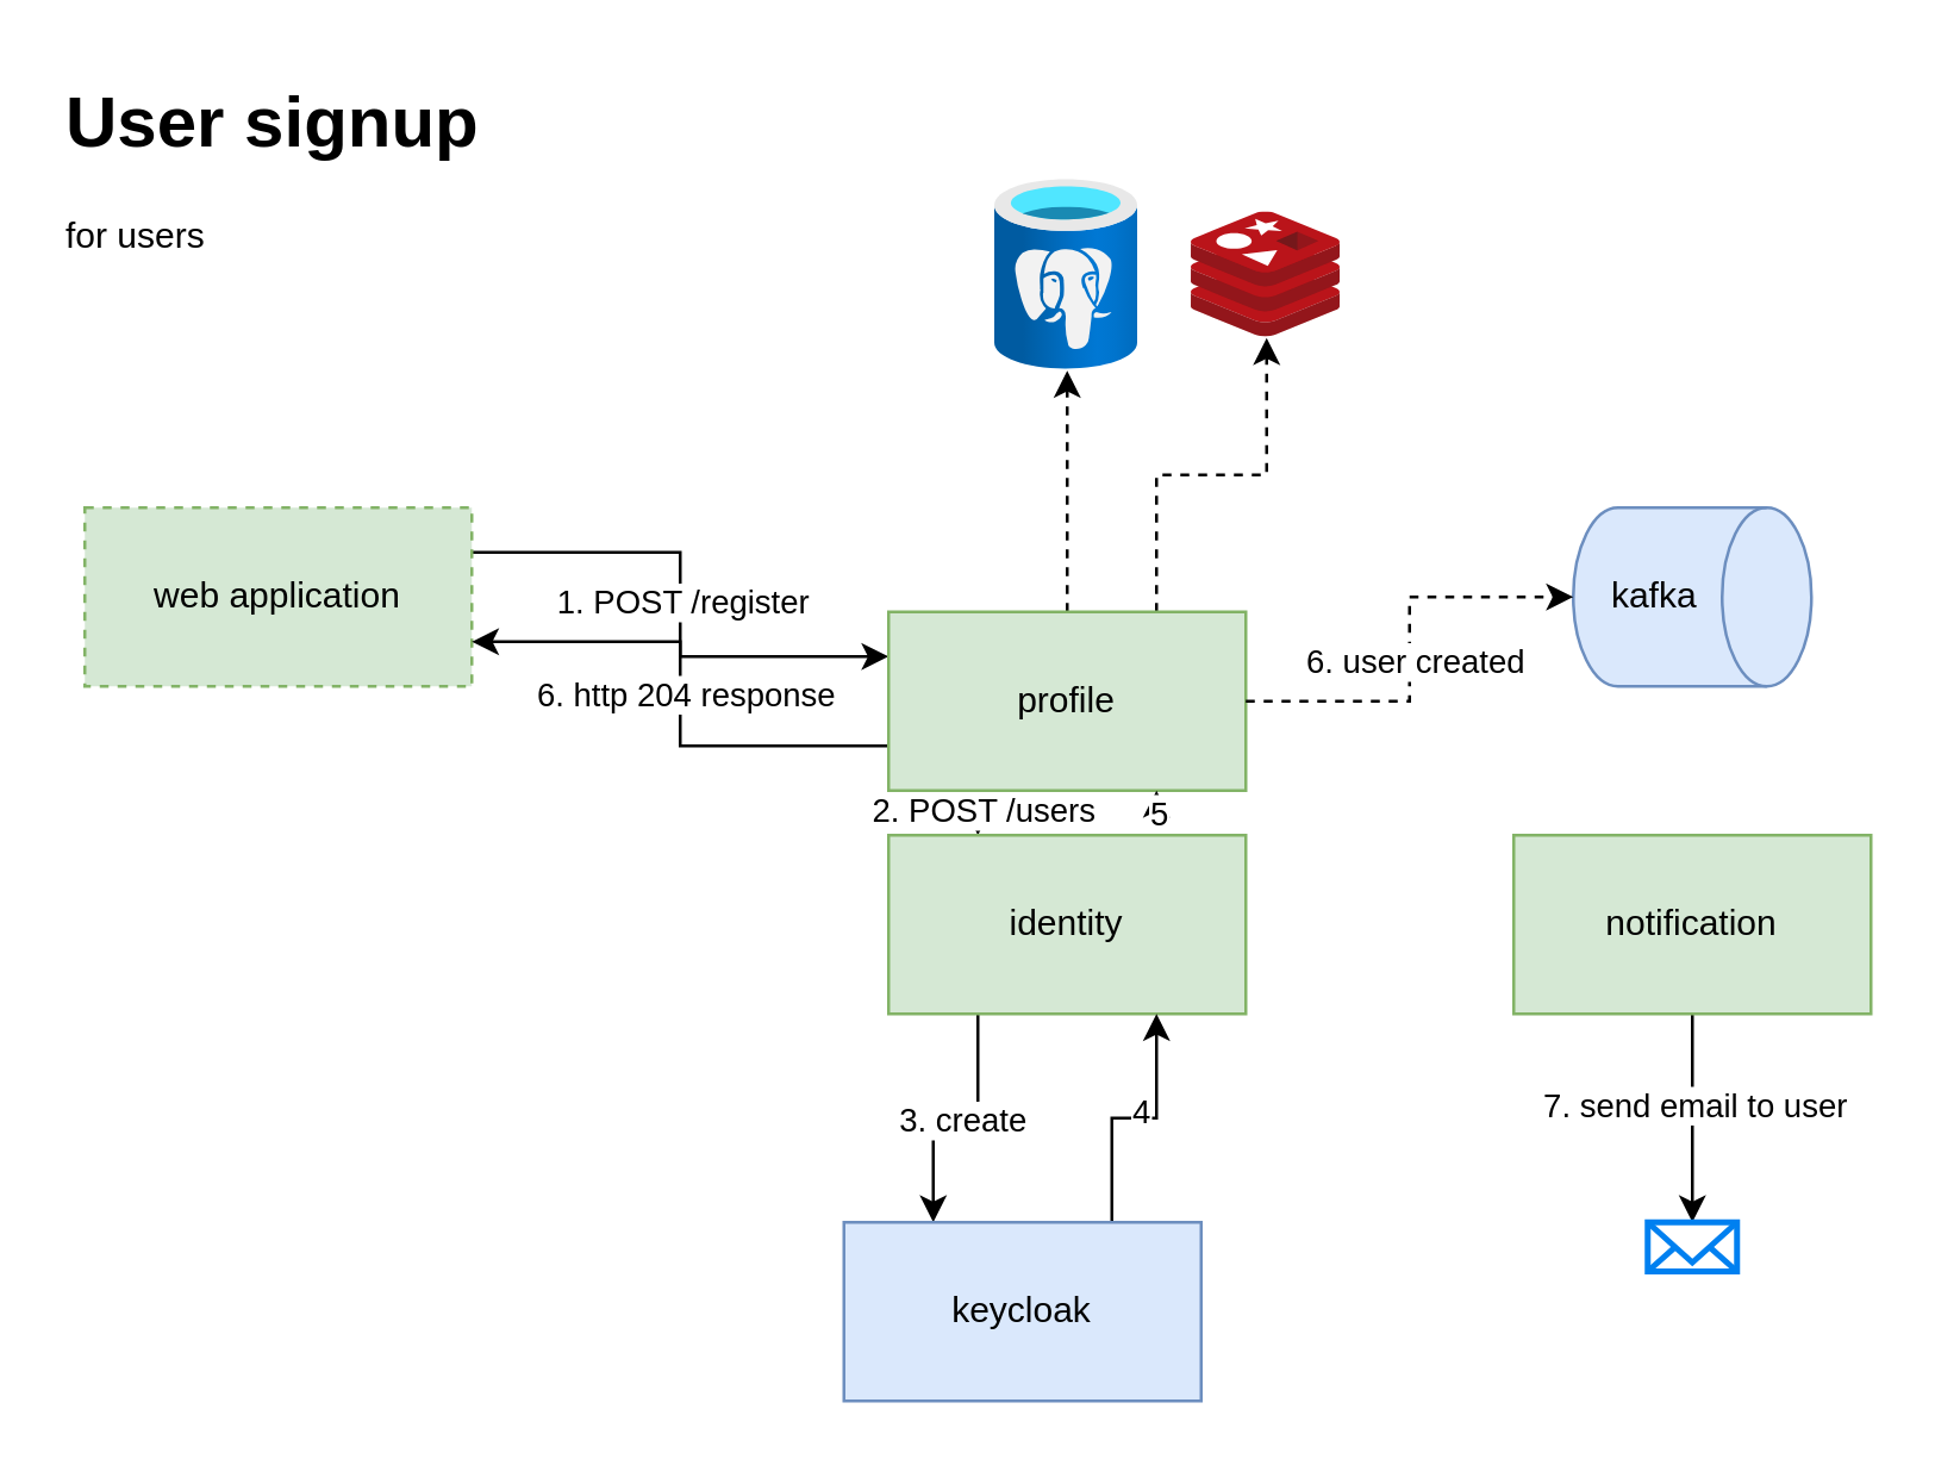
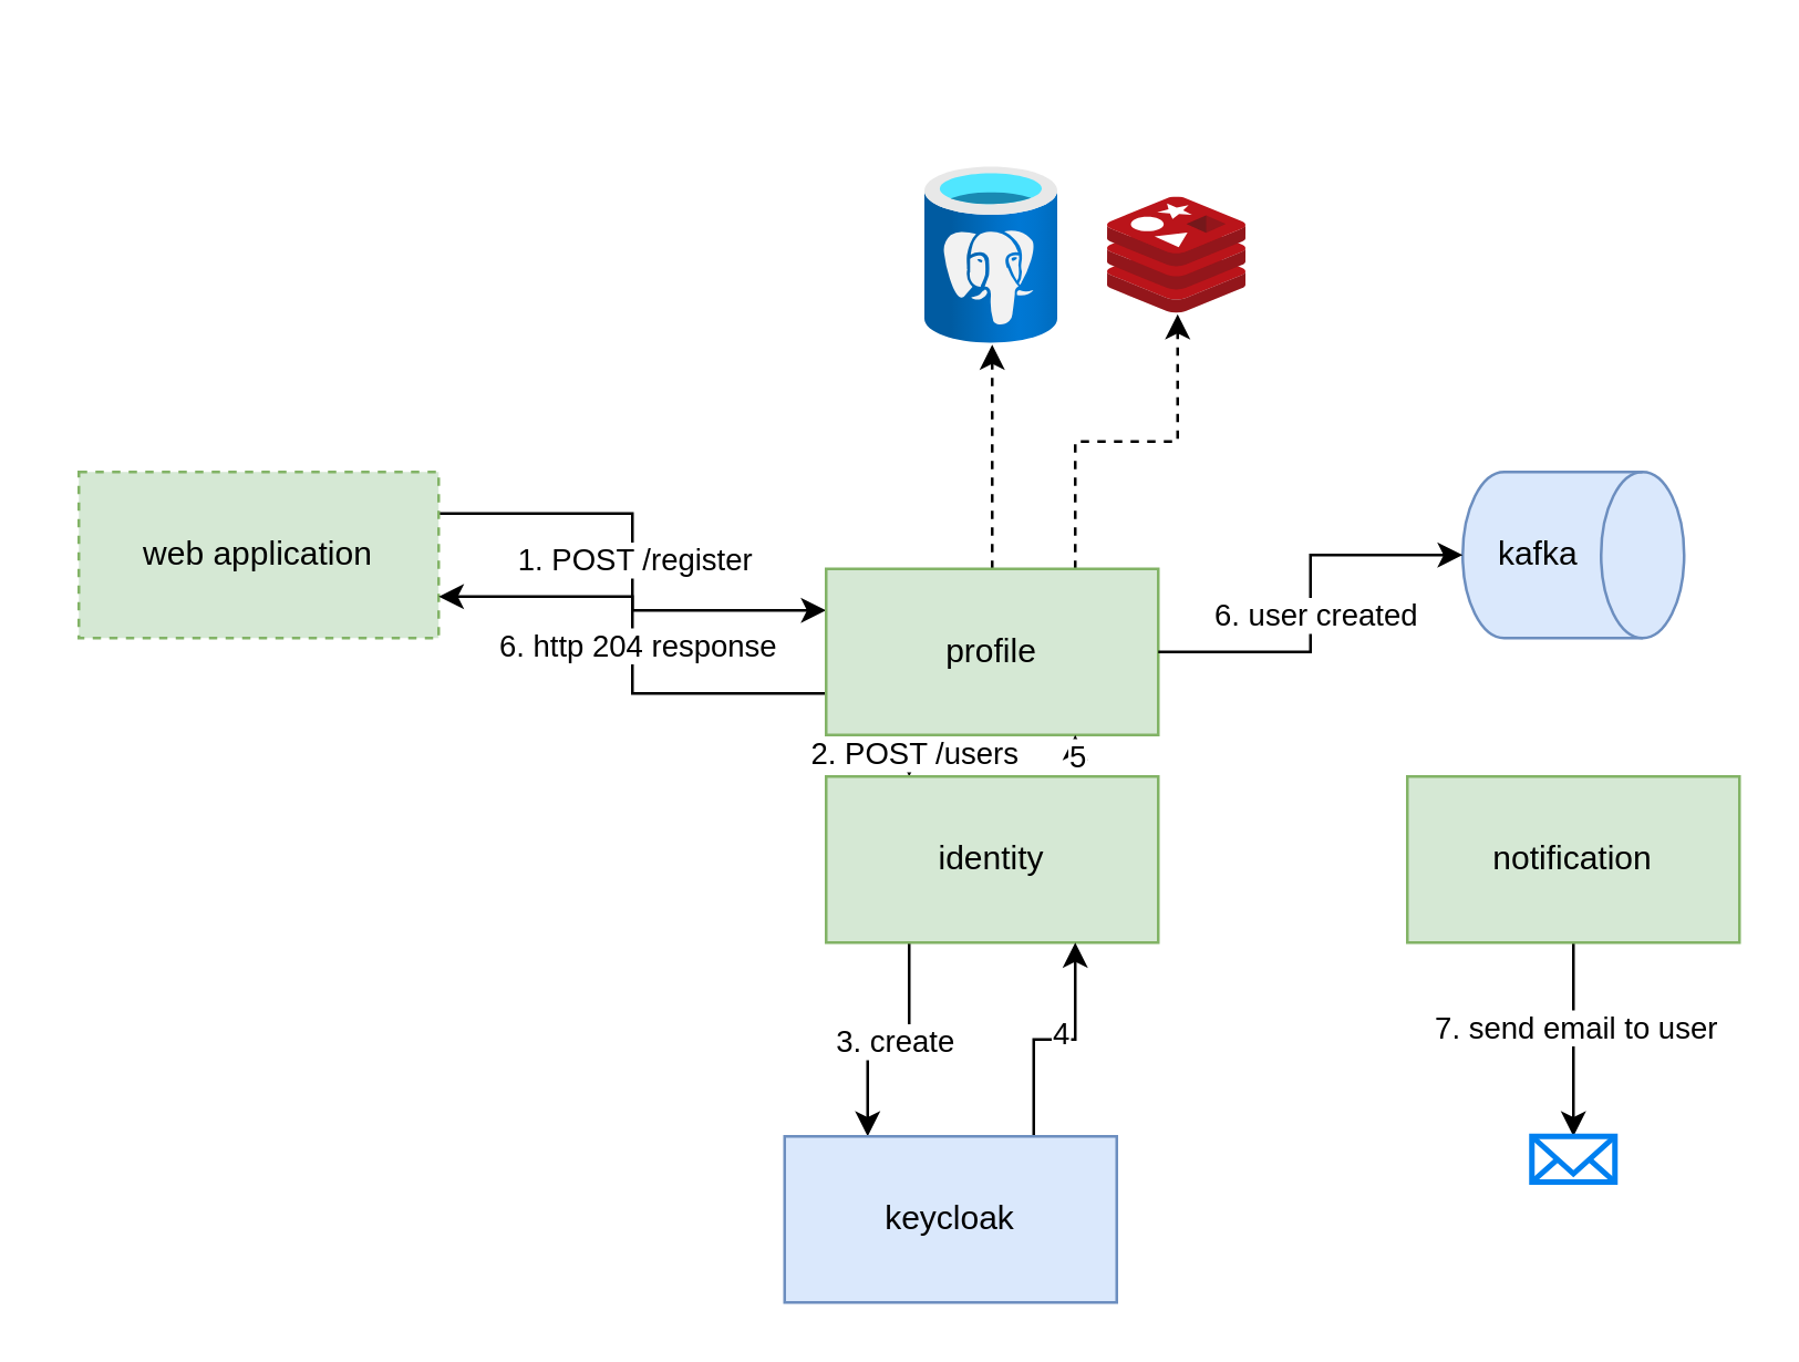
- <mxCell id="28" value="&lt;h1 style=&quot;margin-top: 0px;&quot;&gt;User signup&lt;br&gt;&lt;/h1&gt;&lt;p&gt;for users&lt;br&gt;&lt;/p&gt;" style="text;html=1;whiteSpace=wrap;overflow=hidden;rounded=0;" parent="1" vertex="1"><mxGeometry x="20" y="20" width="180" height="70" as="geometry" /></mxCell>
- <mxCell id="21" style="edgeStyle=orthogonalEdgeStyle;rounded=0;orthogonalLoop=1;jettySize=auto;html=1;exitX=1;exitY=0.5;exitDx=0;exitDy=0;entryX=0.5;entryY=1;entryDx=0;entryDy=0;entryPerimeter=0;dashed=1;" parent="1" source="11" target="20" edge="1"><mxGeometry relative="1" as="geometry" /></mxCell>
+ <mxCell id="21" style="edgeStyle=orthogonalEdgeStyle;rounded=0;orthogonalLoop=1;jettySize=auto;html=1;exitX=1;exitY=0.5;exitDx=0;exitDy=0;entryX=0.5;entryY=1;entryDx=0;entryDy=0;entryPerimeter=0;dashed=0;" parent="1" source="11" target="20" edge="1"><mxGeometry relative="1" as="geometry" /></mxCell>
